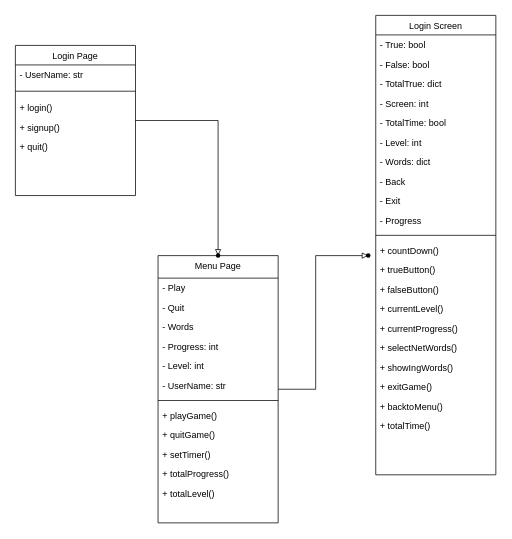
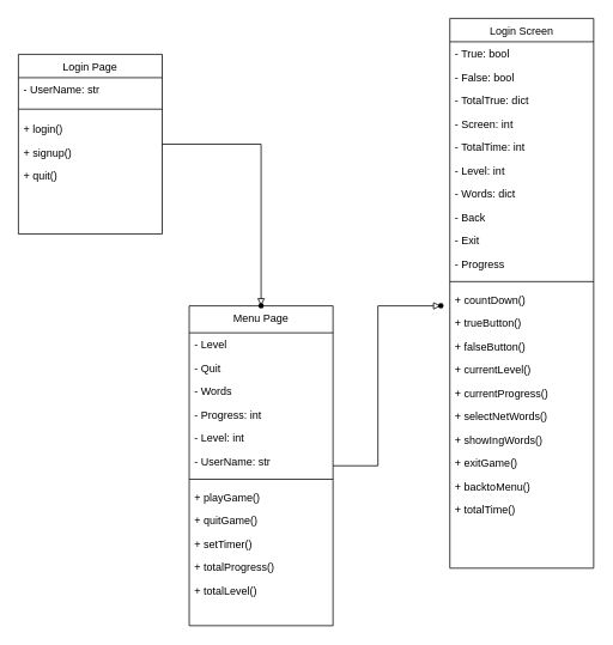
- <mxCell id="28" value="- TotalTime: bool" style="text;align=left;verticalAlign=top;spacingLeft=4;spacingRight=4;overflow=hidden;rotatable=0;points=[[0,0.5],[1,0.5]];portConstraint=eastwest;" parent="23" vertex="1"><mxGeometry y="130" width="160" height="26" as="geometry" /></mxCell>
+ <mxCell id="28" value="- TotalTime: int" style="text;align=left;verticalAlign=top;spacingLeft=4;spacingRight=4;overflow=hidden;rotatable=0;points=[[0,0.5],[1,0.5]];portConstraint=eastwest;" parent="23" vertex="1"><mxGeometry y="130" width="160" height="26" as="geometry" /></mxCell>
- <mxCell id="11" value="- Play" style="text;align=left;verticalAlign=top;spacingLeft=4;spacingRight=4;overflow=hidden;rotatable=0;points=[[0,0.5],[1,0.5]];portConstraint=eastwest;" parent="10" vertex="1"><mxGeometry y="30" width="160" height="26" as="geometry" /></mxCell>
+ <mxCell id="11" value="- Level" style="text;align=left;verticalAlign=top;spacingLeft=4;spacingRight=4;overflow=hidden;rotatable=0;points=[[0,0.5],[1,0.5]];portConstraint=eastwest;" parent="10" vertex="1"><mxGeometry y="30" width="160" height="26" as="geometry" /></mxCell>
